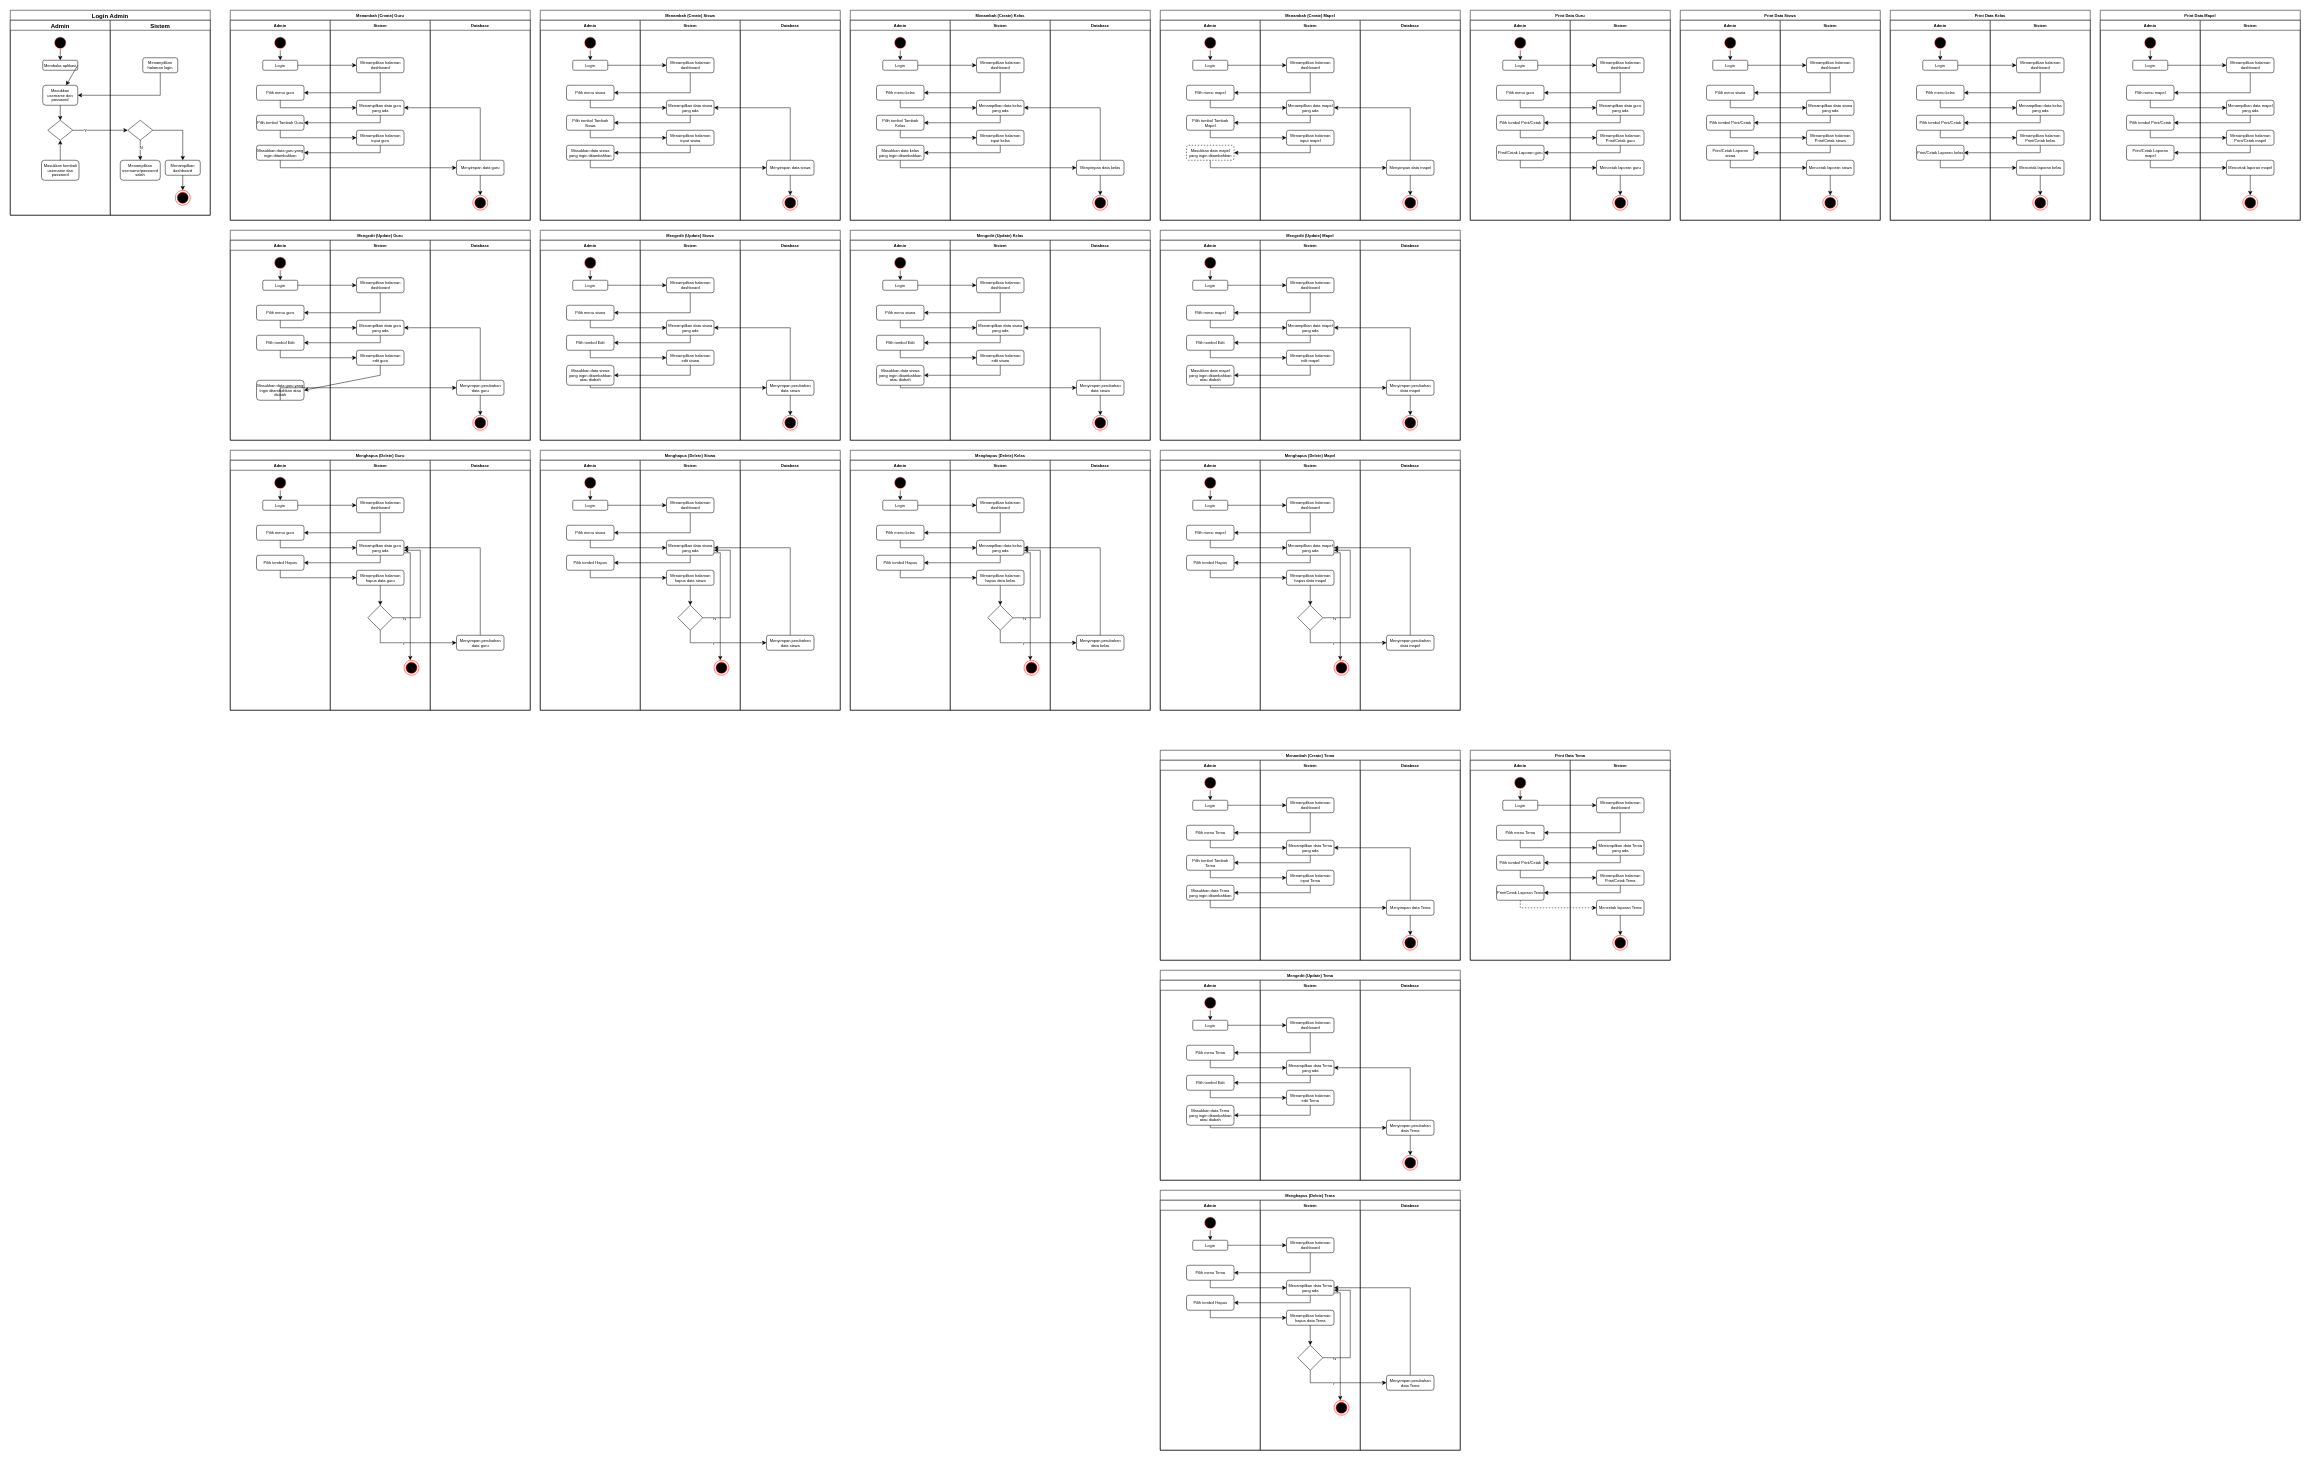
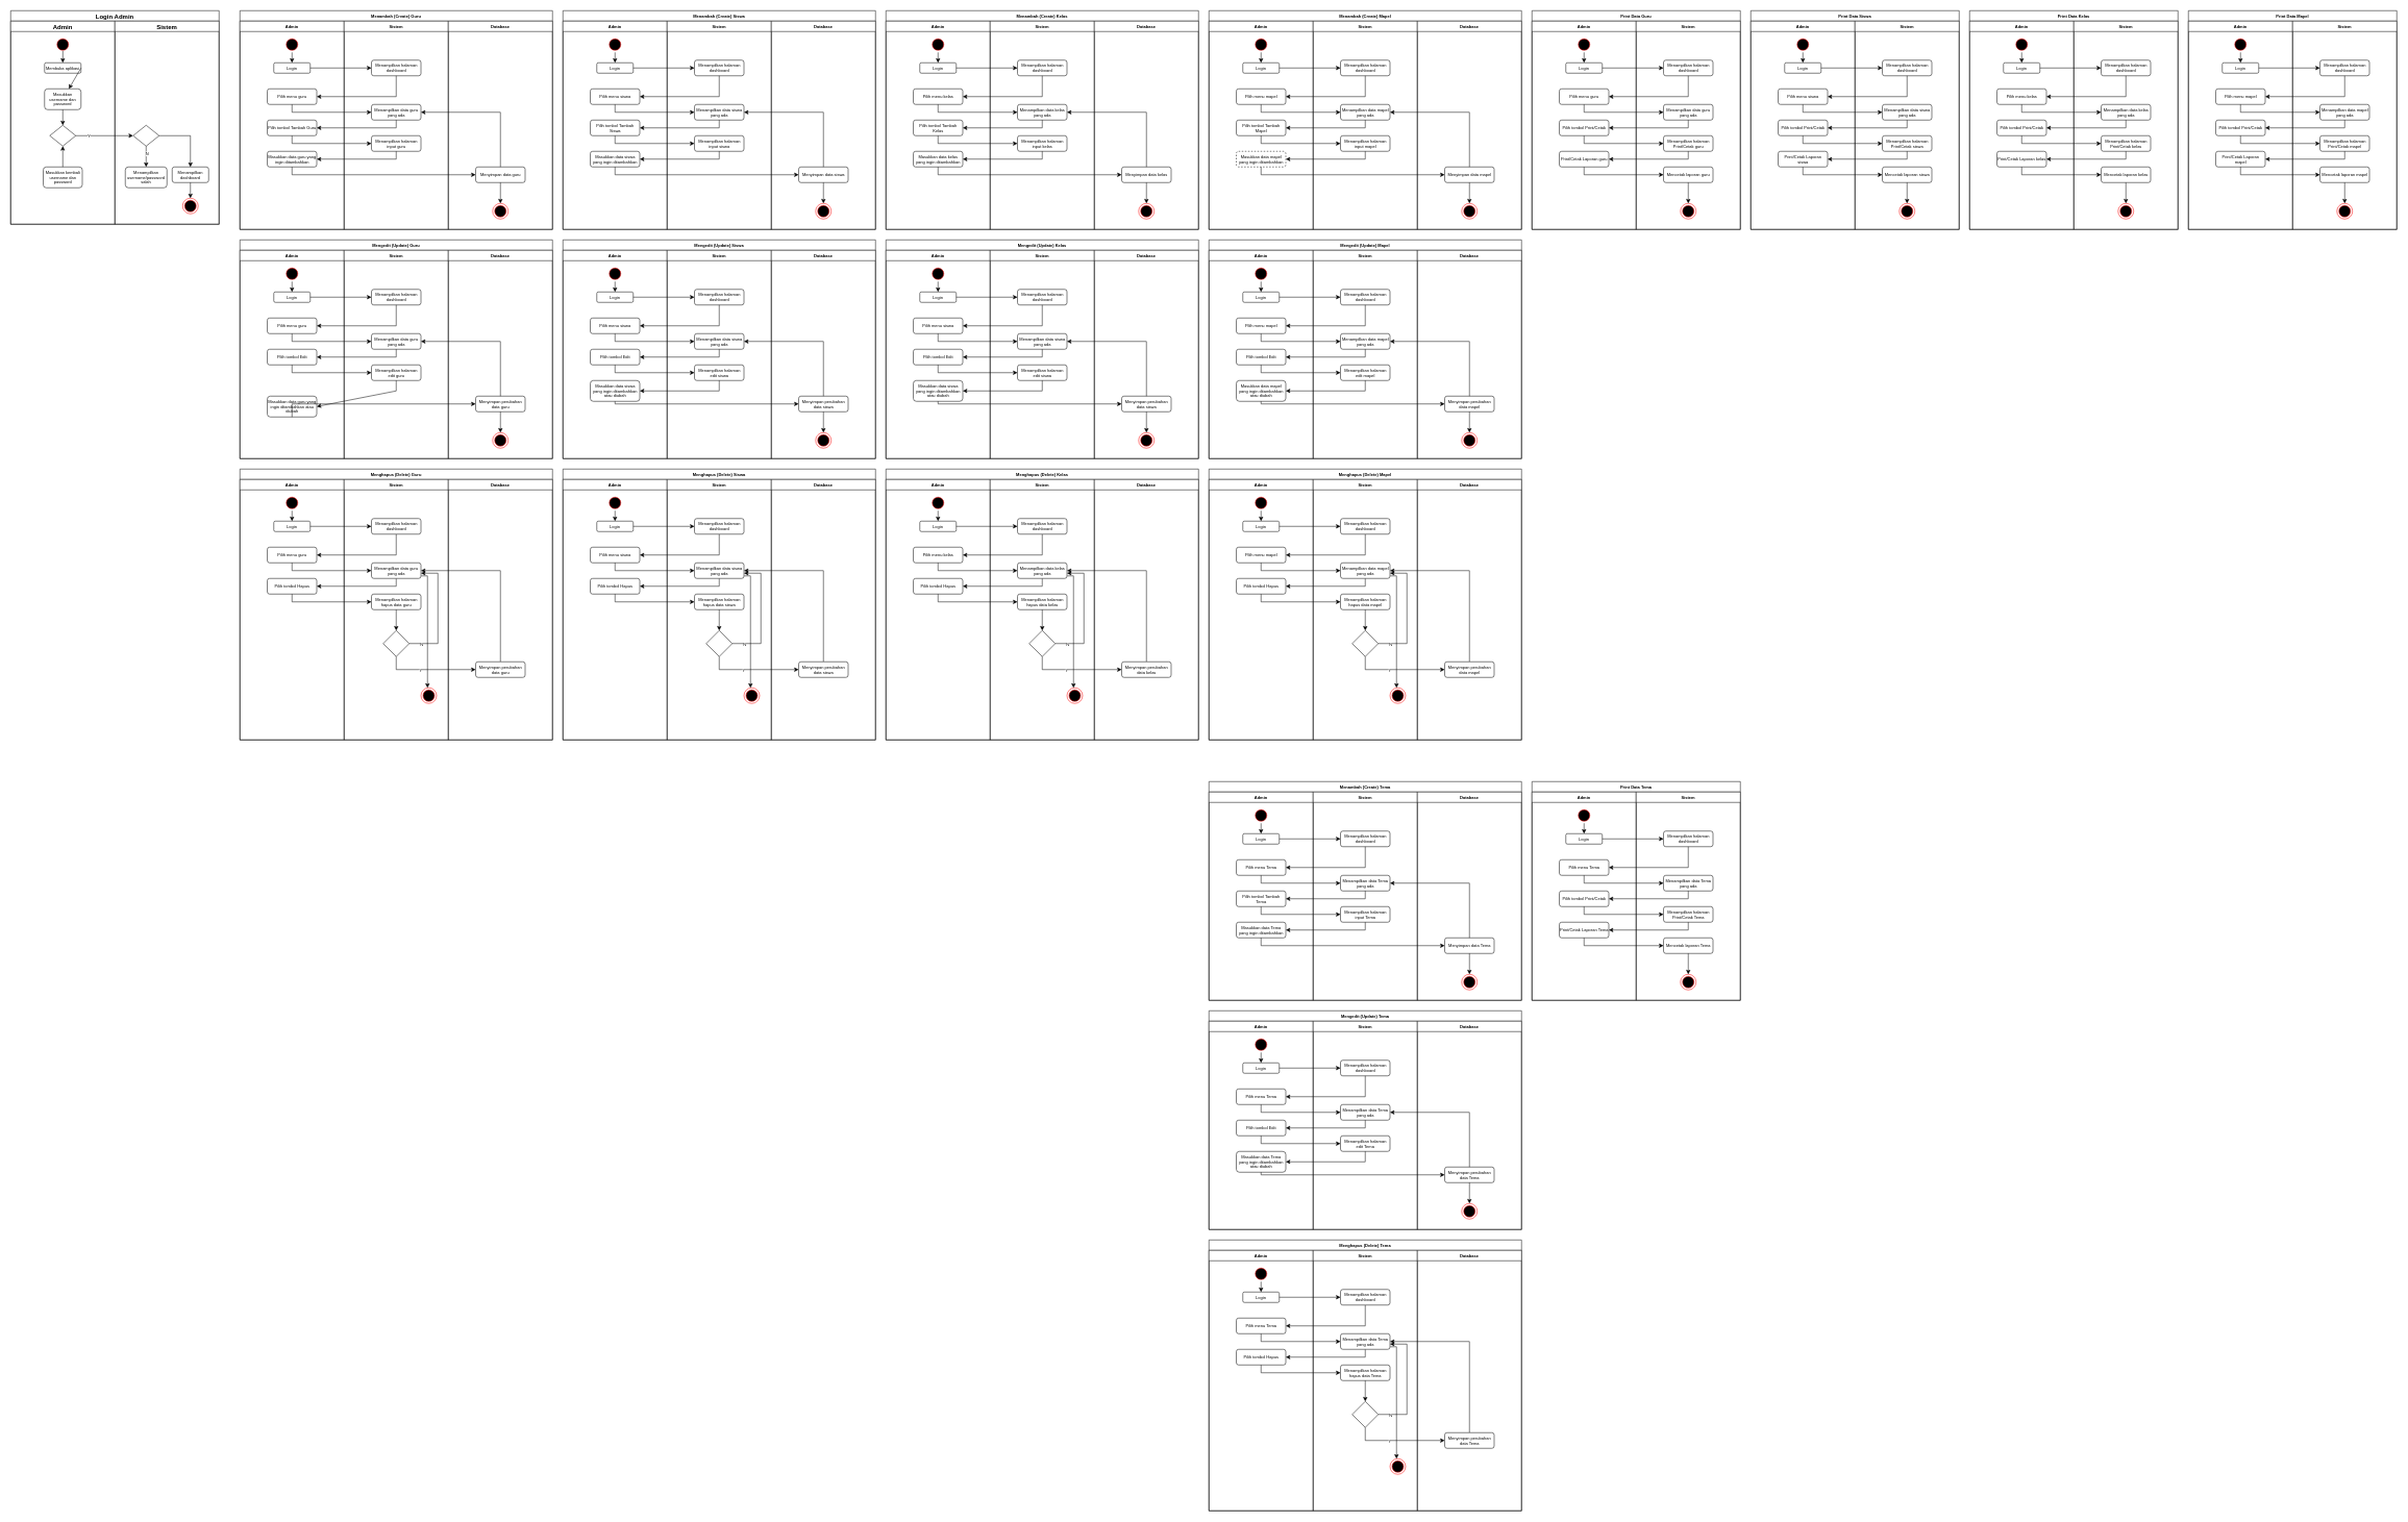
- <mxCell id="13" value="Menampilkan halaman login" style="rounded=1;whiteSpace=wrap;html=1;fontSize=8;" parent="12" vertex="1"><mxGeometry x="65" y="75" width="70" height="30" as="geometry" /></mxCell>
- <mxCell id="23" value="" style="endArrow=classic;html=1;rounded=0;fontSize=8;exitX=0.5;exitY=1;exitDx=0;exitDy=0;entryX=1;entryY=0.5;entryDx=0;entryDy=0;" parent="2" source="13" target="6" edge="1"><mxGeometry width="50" height="50" relative="1" as="geometry"><mxPoint x="190" y="190" as="sourcePoint" /><mxPoint x="240" y="140" as="targetPoint" /><Array as="points"><mxPoint x="300" y="170" /></Array></mxGeometry></mxCell>
- <mxCell id="510" value="" style="endArrow=classic;html=1;rounded=0;fontSize=8;exitX=0.5;exitY=1;exitDx=0;exitDy=0;entryX=0;entryY=0.5;entryDx=0;entryDy=0;dashed=1;" parent="489" source="495" target="501" edge="1"><mxGeometry width="50" height="50" relative="1" as="geometry"><mxPoint x="290" y="410" as="sourcePoint" /><mxPoint x="340" y="360" as="targetPoint" /><Array as="points"><mxPoint x="100" y="315" /></Array></mxGeometry></mxCell>
+ <mxCell id="510" value="" style="endArrow=classic;html=1;rounded=0;fontSize=8;exitX=0.5;exitY=1;exitDx=0;exitDy=0;entryX=0;entryY=0.5;entryDx=0;entryDy=0;" parent="489" source="495" target="501" edge="1"><mxGeometry width="50" height="50" relative="1" as="geometry"><mxPoint x="290" y="410" as="sourcePoint" /><mxPoint x="340" y="360" as="targetPoint" /><Array as="points"><mxPoint x="100" y="315" /></Array></mxGeometry></mxCell>
